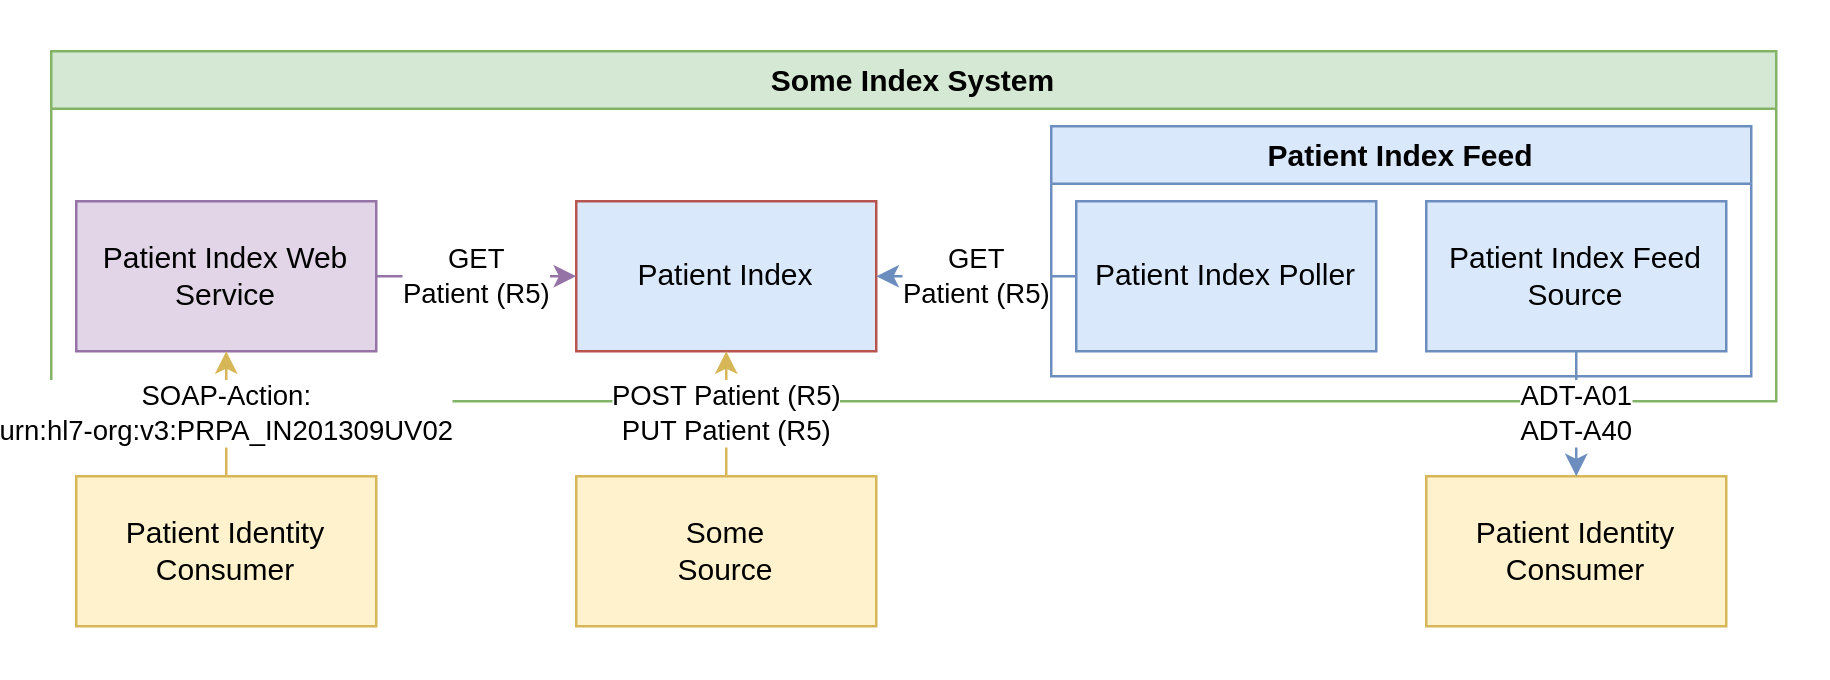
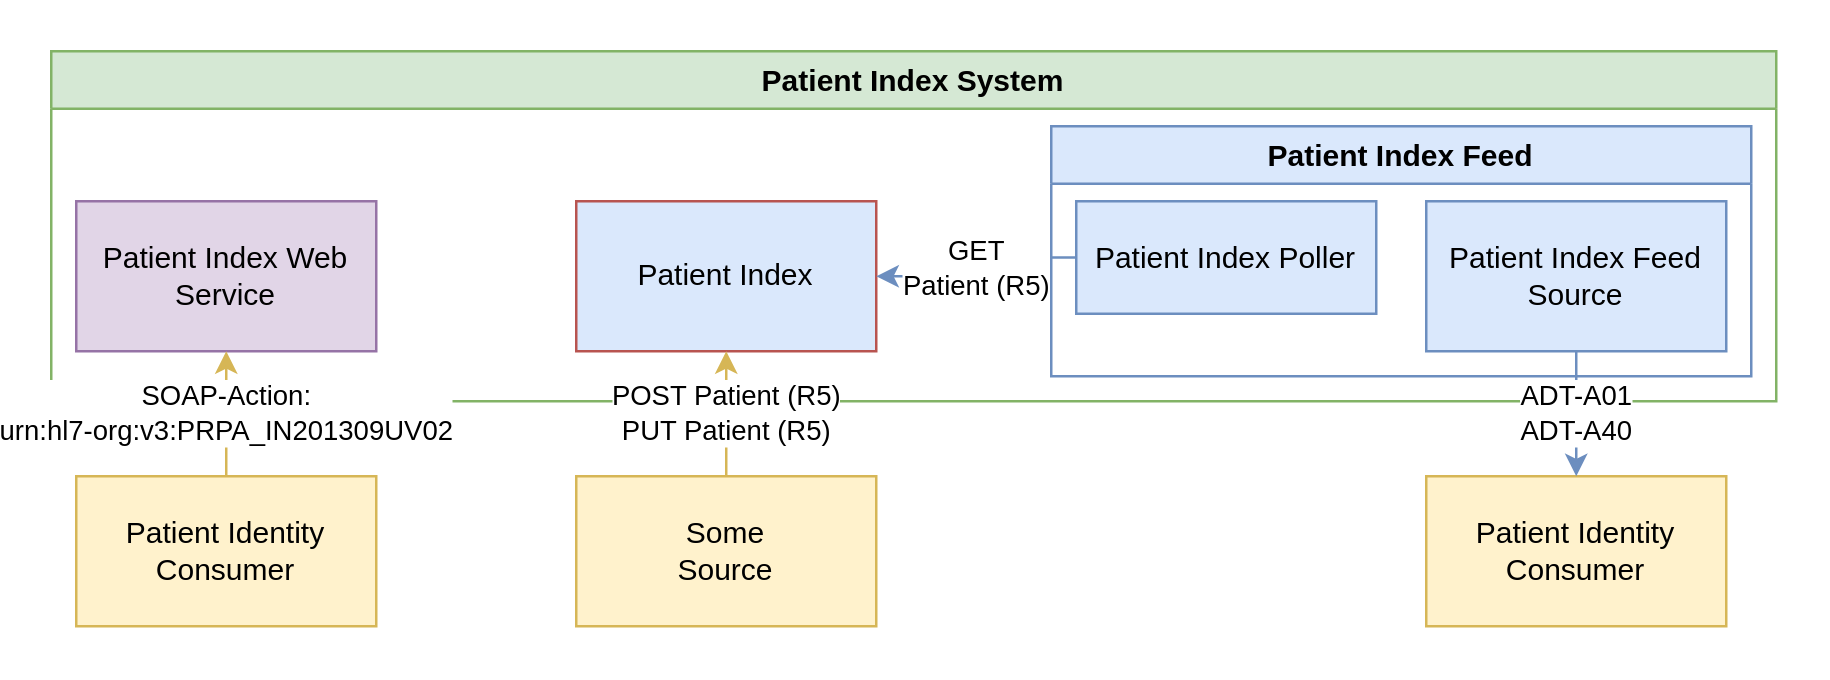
- <mxCell id="2" value="Some Index System" style="swimlane;fillColor=#d5e8d4;strokeColor=#82b366;" parent="1" vertex="1"><mxGeometry x="20" width="690" height="140" as="geometry" y="20" /></mxCell>
+ <mxCell id="2" value="Patient Index System" style="swimlane;fillColor=#d5e8d4;strokeColor=#82b366;" parent="1" vertex="1"><mxGeometry x="20" width="690" height="140" as="geometry" y="20" /></mxCell>
- <mxCell id="4" value="GET&lt;br&gt;Patient (R5)" style="edgeStyle=orthogonalEdgeStyle;rounded=0;orthogonalLoop=1;jettySize=auto;html=1;fillColor=#e1d5e7;strokeColor=#9673a6;" parent="2" source="5" target="3" edge="1"><mxGeometry relative="1" as="geometry" /></mxCell>
- <mxCell id="7" value="Patient Index Poller" style="rounded=0;whiteSpace=wrap;html=1;fillColor=#dae8fc;strokeColor=#6c8ebf;" parent="6" vertex="1"><mxGeometry x="10" y="30" width="120" height="60" as="geometry" /></mxCell>
+ <mxCell id="7" value="Patient Index Poller" style="rounded=0;whiteSpace=wrap;html=1;fillColor=#dae8fc;strokeColor=#6c8ebf;" parent="6" vertex="1"><mxGeometry x="10" y="30" width="120" height="45" as="geometry" /></mxCell>
